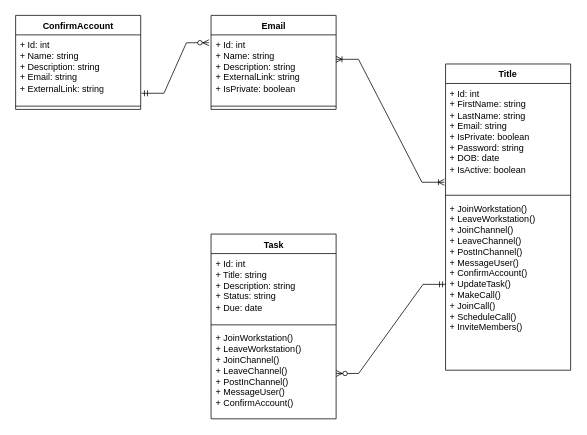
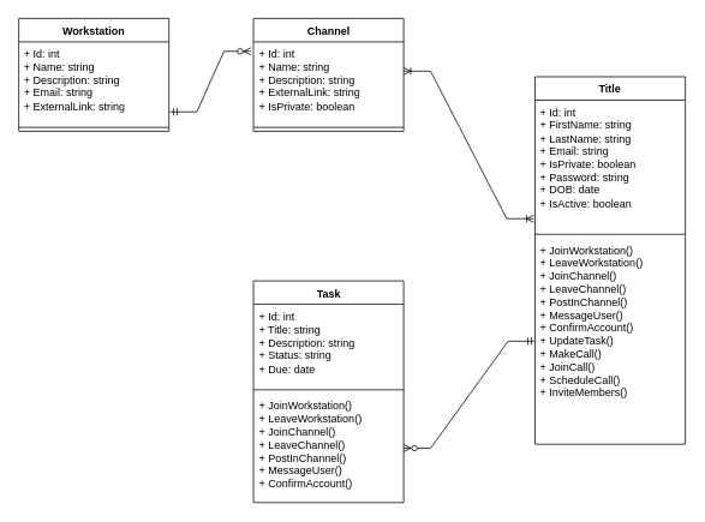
- <mxCell id="2" value="ConfirmAccount" style="swimlane;fontStyle=1;align=center;verticalAlign=top;childLayout=stackLayout;horizontal=1;startSize=26;horizontalStack=0;resizeParent=1;resizeParentMax=0;resizeLast=0;collapsible=1;marginBottom=0;whiteSpace=wrap;html=1;" vertex="1" parent="1"><mxGeometry x="20" y="20" width="166.761" height="125.36" as="geometry"><mxRectangle x="40" y="70" width="100" height="30" as="alternateBounds" /></mxGeometry></mxCell>
+ <mxCell id="2" value="Workstation" style="swimlane;fontStyle=1;align=center;verticalAlign=top;childLayout=stackLayout;horizontal=1;startSize=26;horizontalStack=0;resizeParent=1;resizeParentMax=0;resizeLast=0;collapsible=1;marginBottom=0;whiteSpace=wrap;html=1;" vertex="1" parent="1"><mxGeometry x="20" y="20" width="166.761" height="125.36" as="geometry"><mxRectangle x="40" y="70" width="100" height="30" as="alternateBounds" /></mxGeometry></mxCell>
- <mxCell id="5" value="Email" style="swimlane;fontStyle=1;align=center;verticalAlign=top;childLayout=stackLayout;horizontal=1;startSize=26;horizontalStack=0;resizeParent=1;resizeParentMax=0;resizeLast=0;collapsible=1;marginBottom=0;whiteSpace=wrap;html=1;" vertex="1" parent="1"><mxGeometry x="280.563" y="20" width="166.761" height="125.36" as="geometry"><mxRectangle x="300.563" y="70" width="100" height="30" as="alternateBounds" /></mxGeometry></mxCell>
+ <mxCell id="5" value="Channel" style="swimlane;fontStyle=1;align=center;verticalAlign=top;childLayout=stackLayout;horizontal=1;startSize=26;horizontalStack=0;resizeParent=1;resizeParentMax=0;resizeLast=0;collapsible=1;marginBottom=0;whiteSpace=wrap;html=1;" vertex="1" parent="1"><mxGeometry x="280.563" y="20" width="166.761" height="125.36" as="geometry"><mxRectangle x="300.563" y="70" width="100" height="30" as="alternateBounds" /></mxGeometry></mxCell>
